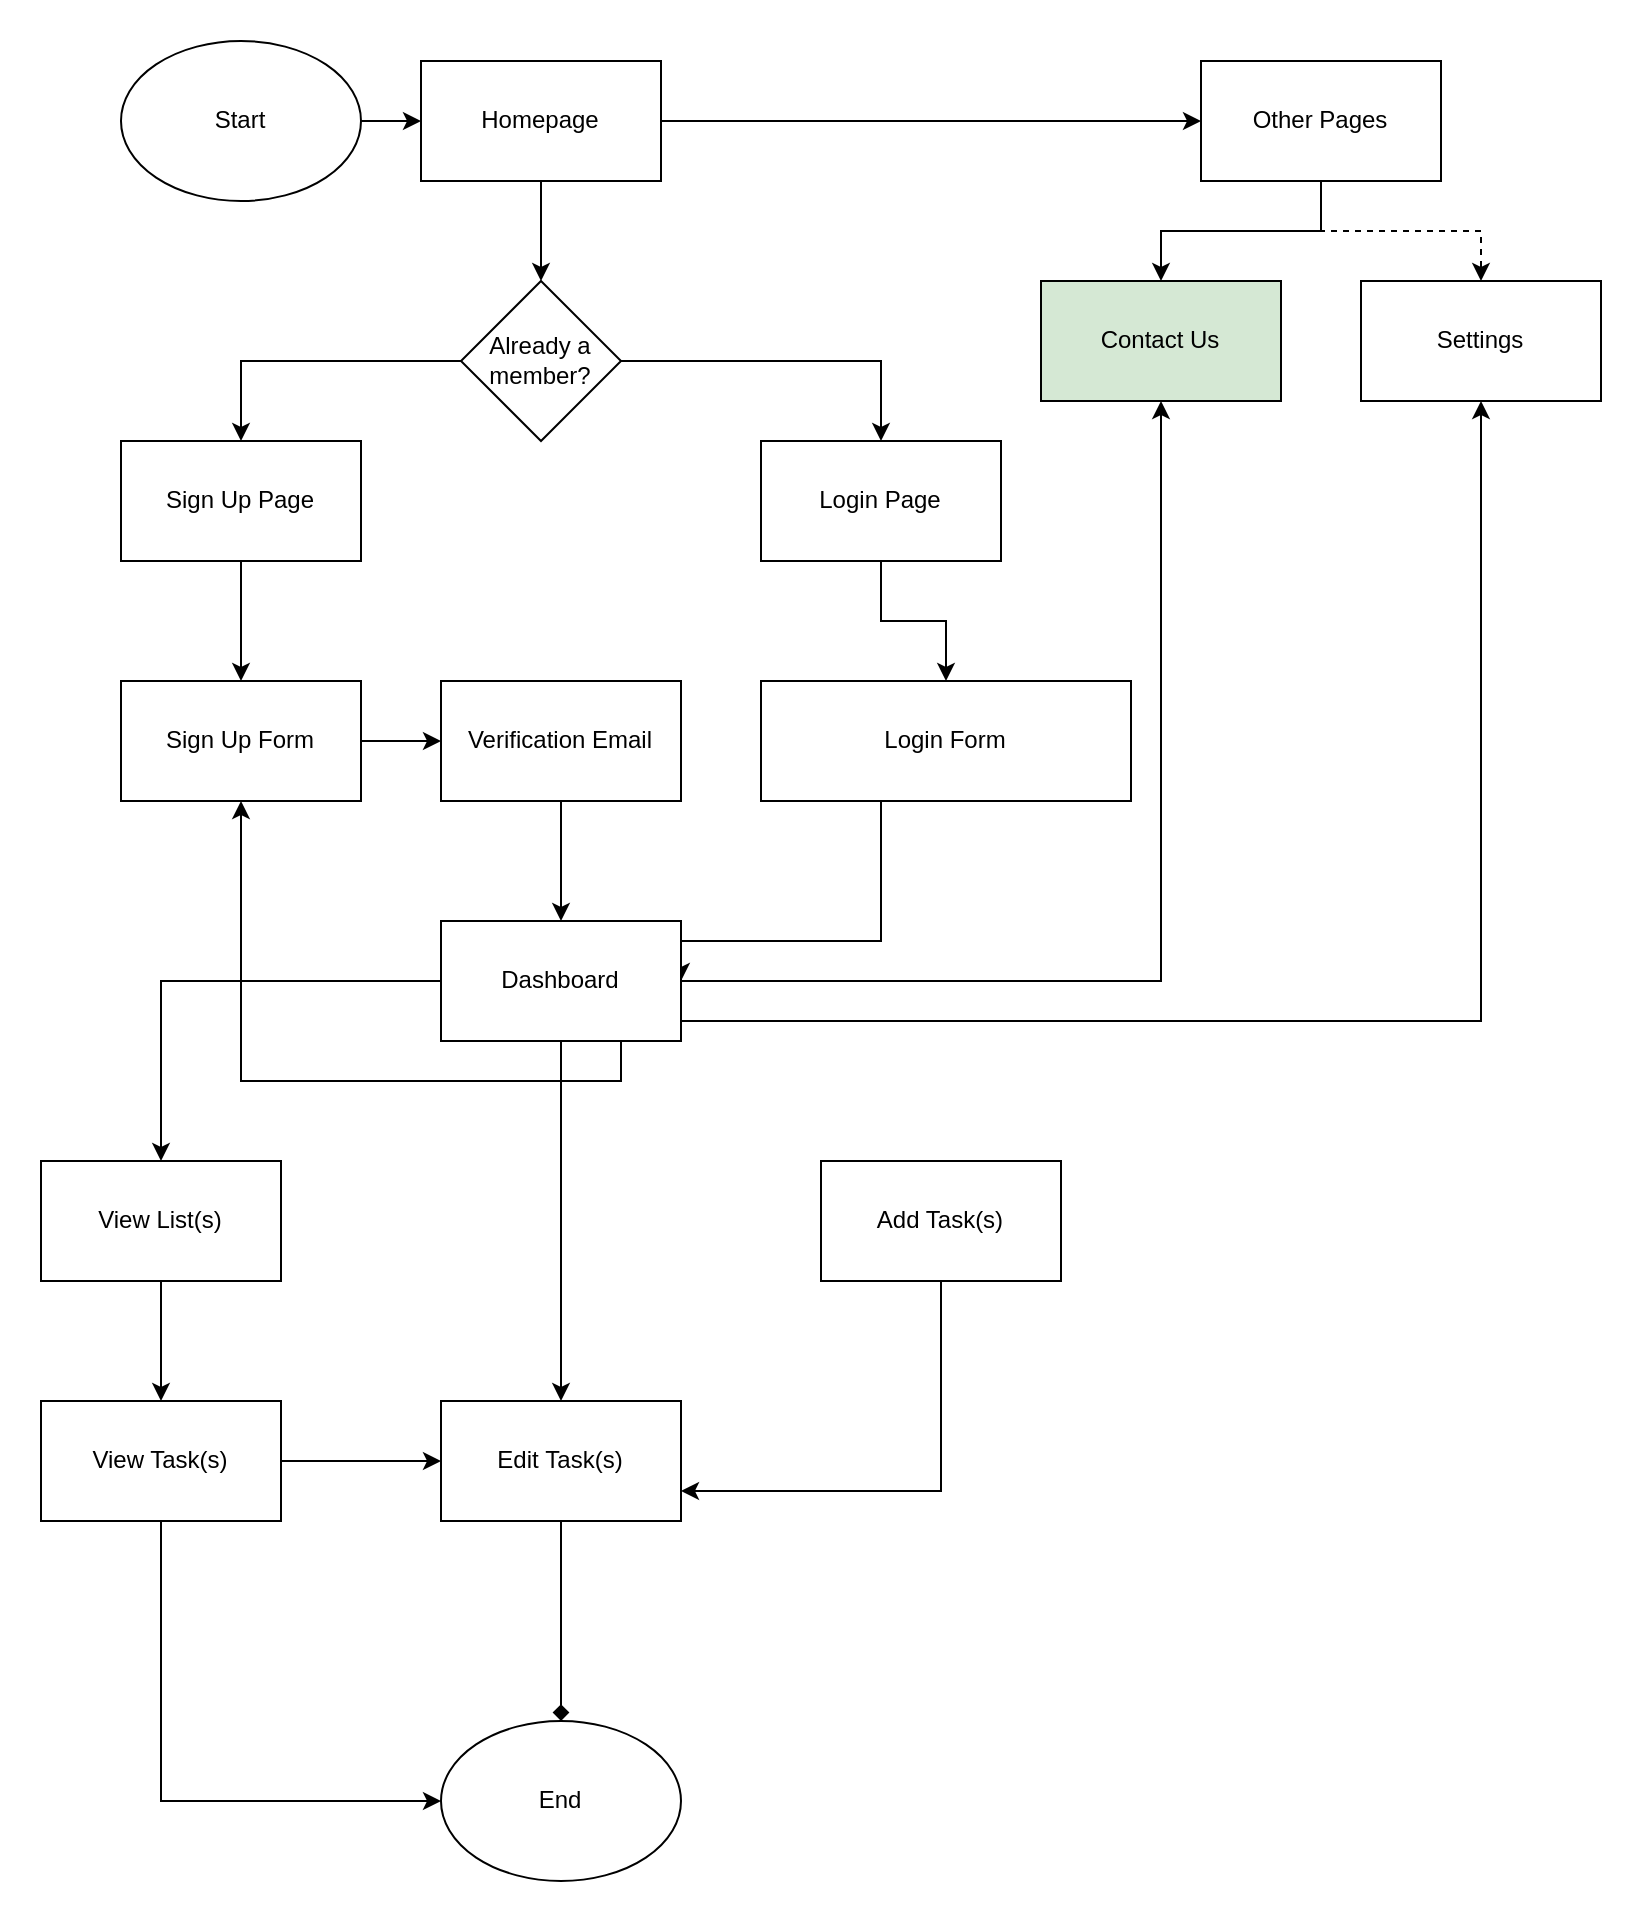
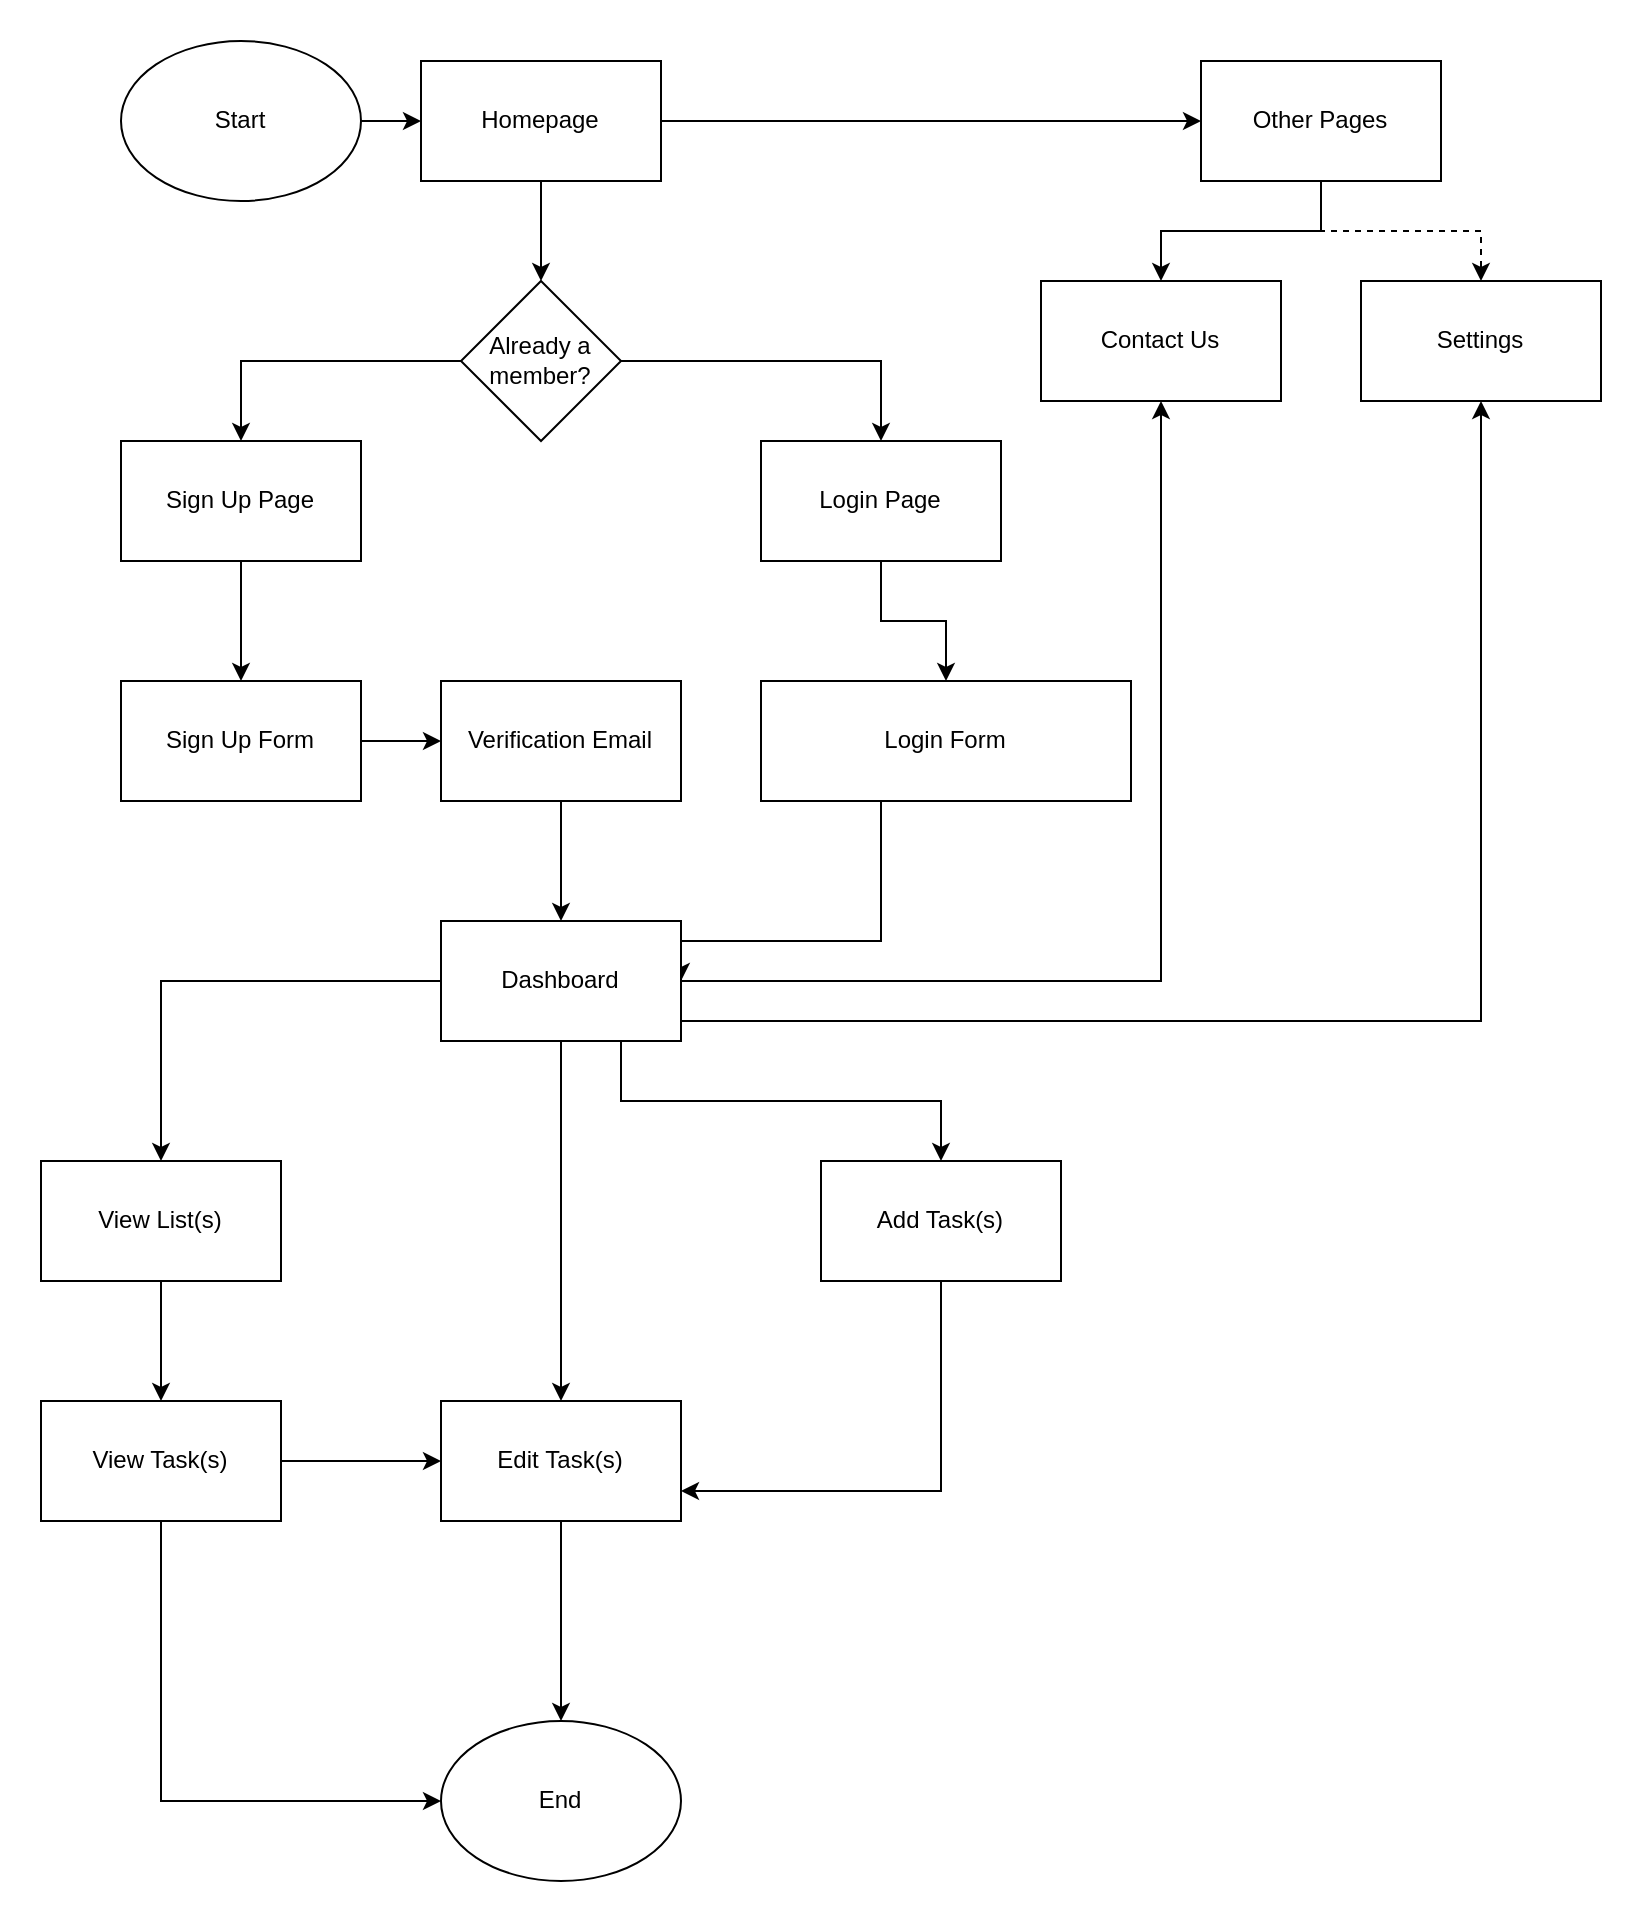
- <mxCell id="29" value="Contact Us" style="rounded=0;whiteSpace=wrap;html=1;fillColor=#d5e8d4;" parent="1" vertex="1"><mxGeometry x="520" y="140" width="120" height="60" as="geometry" /></mxCell>
+ <mxCell id="29" value="Contact Us" style="rounded=0;whiteSpace=wrap;html=1;" parent="1" vertex="1"><mxGeometry x="520" y="140" width="120" height="60" as="geometry" /></mxCell>
- <mxCell id="25" style="edgeStyle=orthogonalEdgeStyle;rounded=0;orthogonalLoop=1;jettySize=auto;html=1;exitX=0.75;exitY=1;exitDx=0;exitDy=0;" parent="1" source="26" target="18" edge="1"><mxGeometry relative="1" as="geometry" /></mxCell>
+ <mxCell id="25" style="edgeStyle=orthogonalEdgeStyle;rounded=0;orthogonalLoop=1;jettySize=auto;html=1;exitX=0.75;exitY=1;exitDx=0;exitDy=0;" parent="1" source="26" target="36" edge="1"><mxGeometry relative="1" as="geometry" /></mxCell>
- <mxCell id="33" style="edgeStyle=orthogonalEdgeStyle;rounded=0;orthogonalLoop=1;jettySize=auto;html=1;entryX=0.5;entryY=0;entryDx=0;entryDy=0;endArrow=diamond;" parent="1" source="34" target="40" edge="1"><mxGeometry relative="1" as="geometry" /></mxCell>
+ <mxCell id="33" style="edgeStyle=orthogonalEdgeStyle;rounded=0;orthogonalLoop=1;jettySize=auto;html=1;entryX=0.5;entryY=0;entryDx=0;entryDy=0;" parent="1" source="34" target="40" edge="1"><mxGeometry relative="1" as="geometry" /></mxCell>
